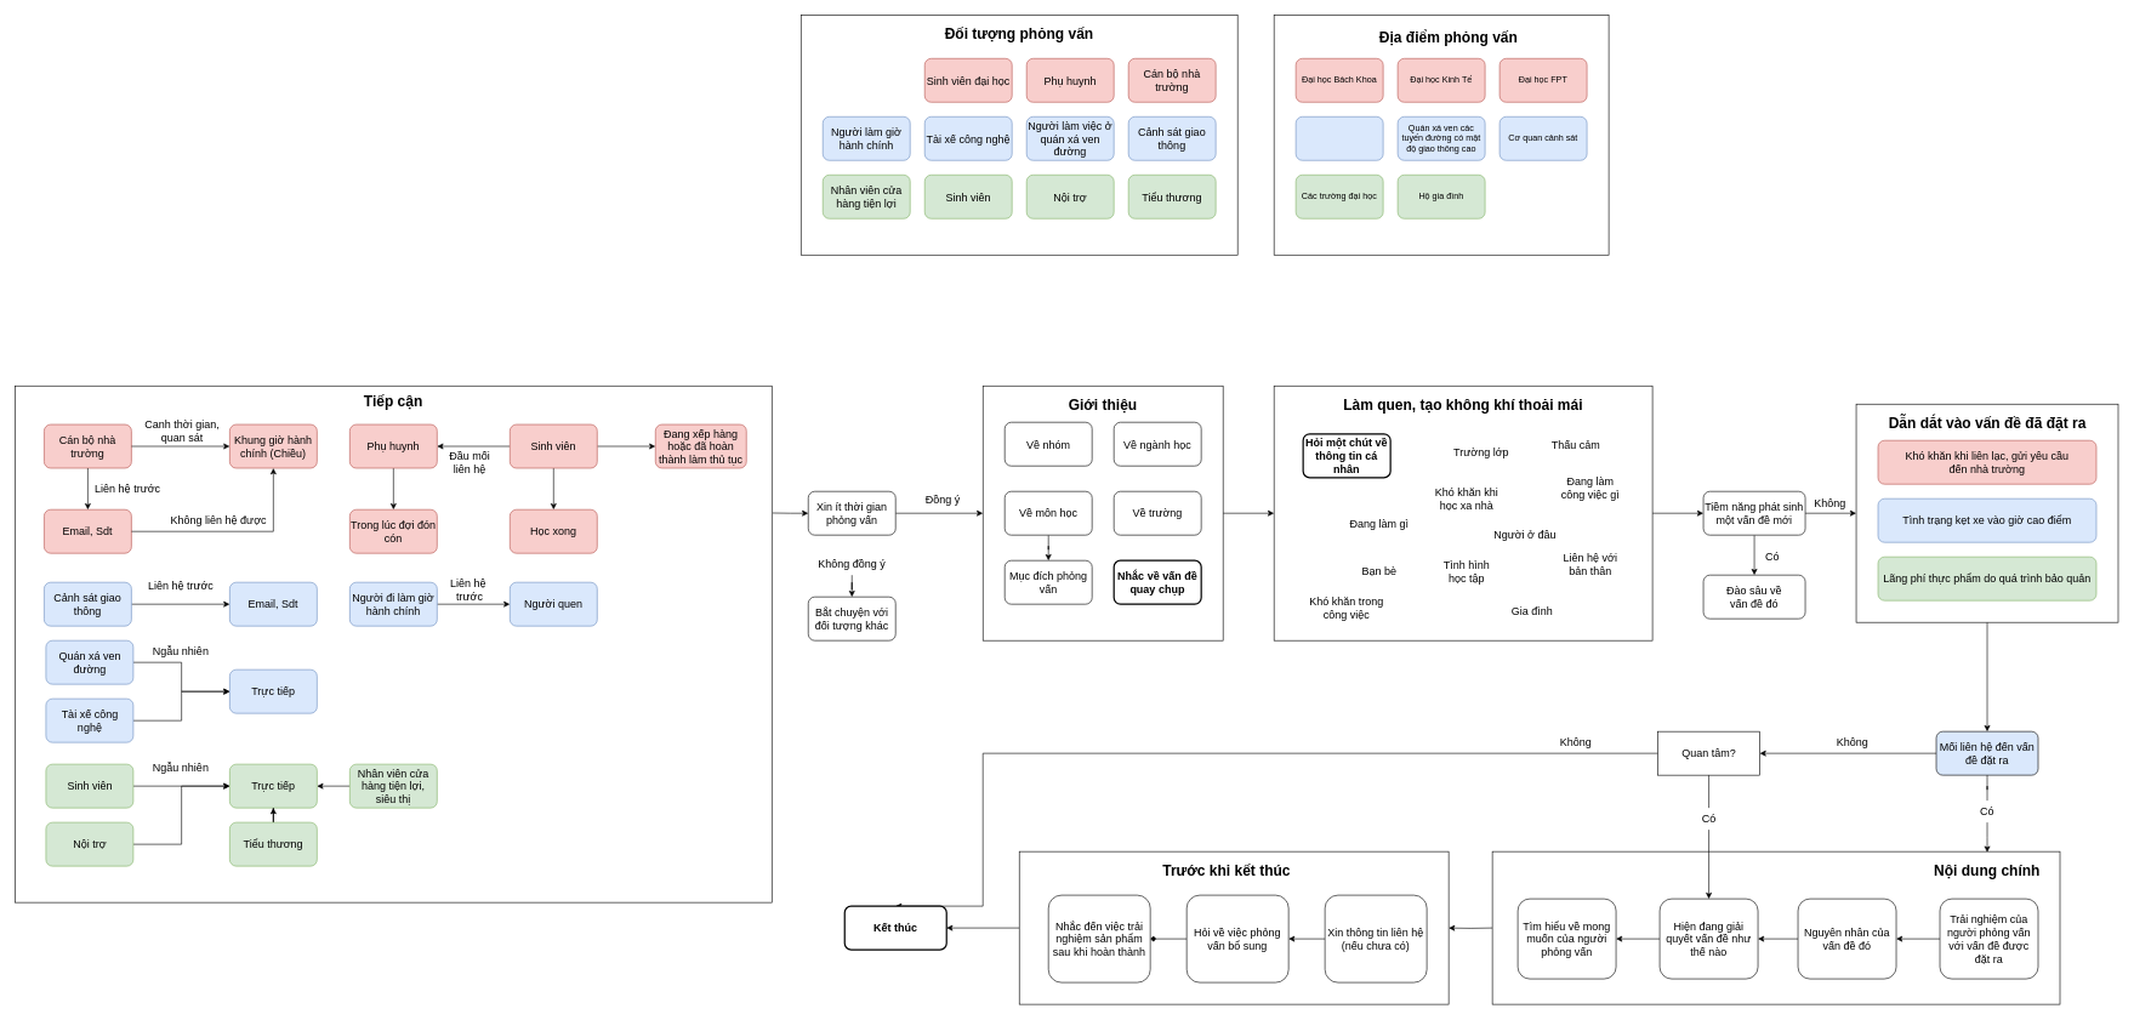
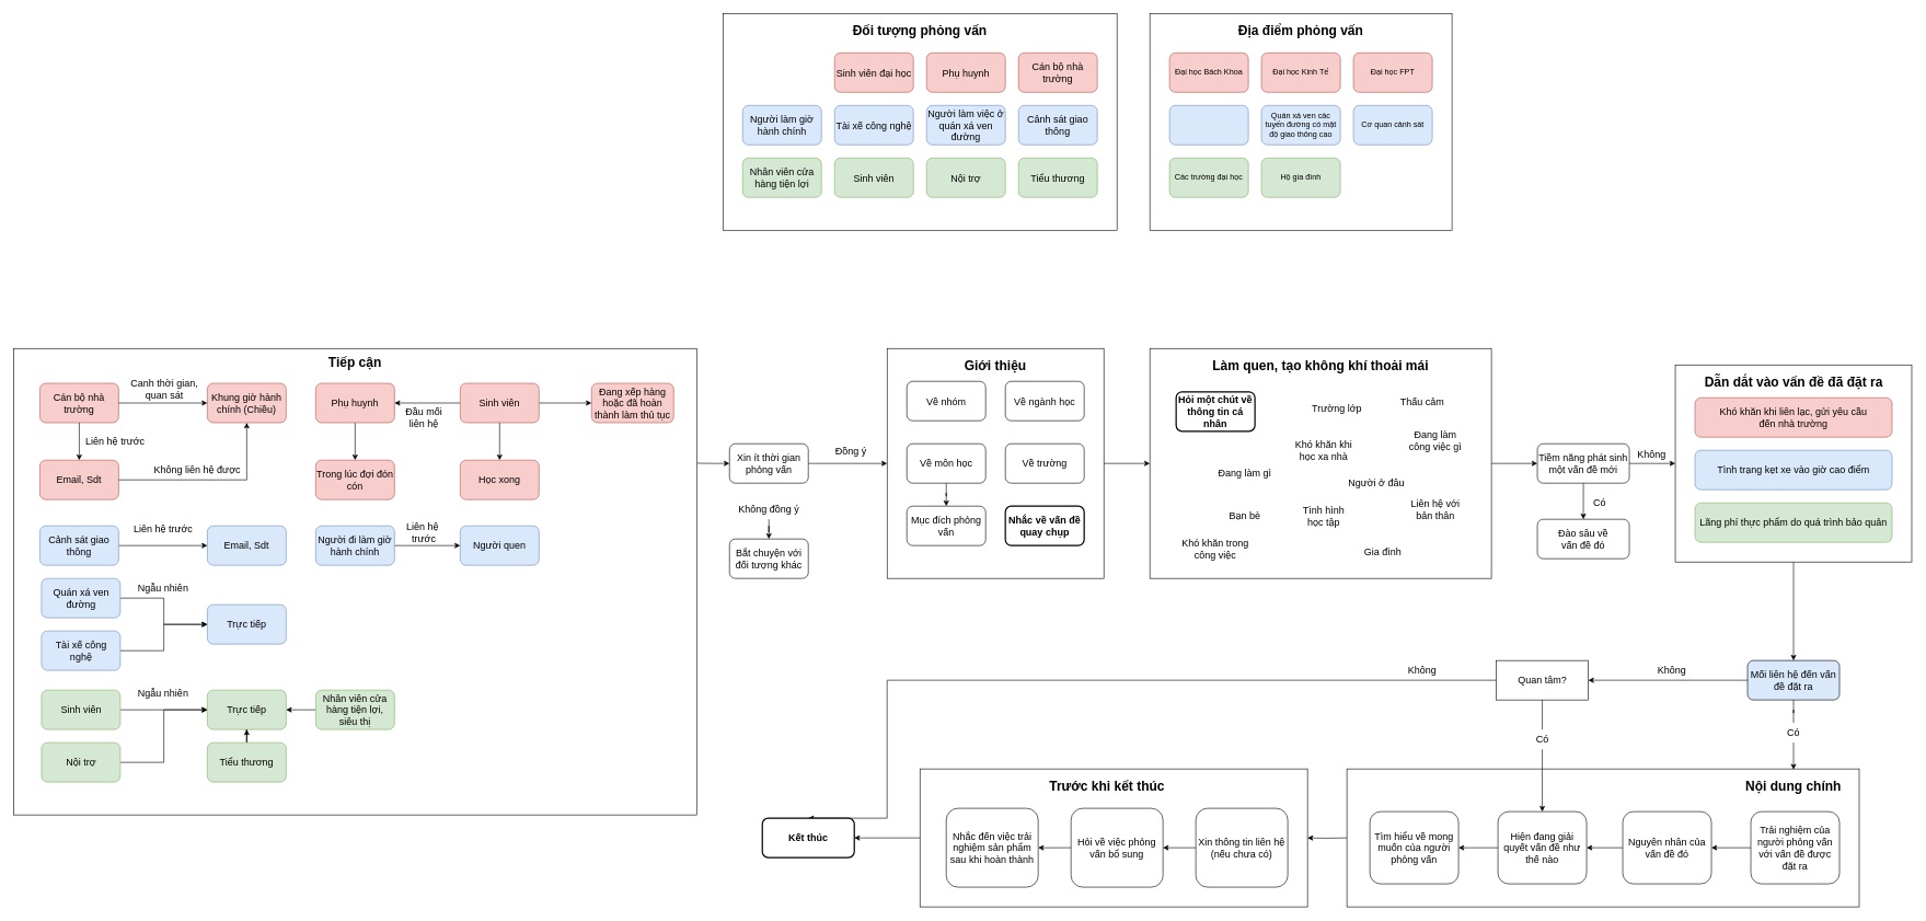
- <mxCell id="5" value="&lt;font style=&quot;font-size: 20px;&quot;&gt;Địa điểm phỏng vấn&lt;/font&gt;" style="text;html=1;align=center;verticalAlign=middle;whiteSpace=wrap;rounded=0;fontStyle=1" parent="1" vertex="1"><mxGeometry x="1880" y="35" width="220" height="30" as="geometry" /></mxCell>
+ <mxCell id="5" value="&lt;font style=&quot;font-size: 20px;&quot;&gt;Địa điểm phỏng vấn&lt;/font&gt;" style="text;html=1;align=center;verticalAlign=middle;whiteSpace=wrap;rounded=0;fontStyle=1" parent="1" vertex="1"><mxGeometry x="1870" y="30" width="220" height="30" as="geometry" /></mxCell>
- <mxCell id="146" style="edgeStyle=orthogonalEdgeStyle;rounded=0;orthogonalLoop=1;jettySize=auto;html=1;entryX=1;entryY=0.5;entryDx=0;entryDy=0;endArrow=diamond;" edge="1" parent="1" source="147" target="148"><mxGeometry relative="1" as="geometry" /></mxCell>
+ <mxCell id="146" style="edgeStyle=orthogonalEdgeStyle;rounded=0;orthogonalLoop=1;jettySize=auto;html=1;entryX=1;entryY=0.5;entryDx=0;entryDy=0;" edge="1" parent="1" source="147" target="148"><mxGeometry relative="1" as="geometry" /></mxCell>
